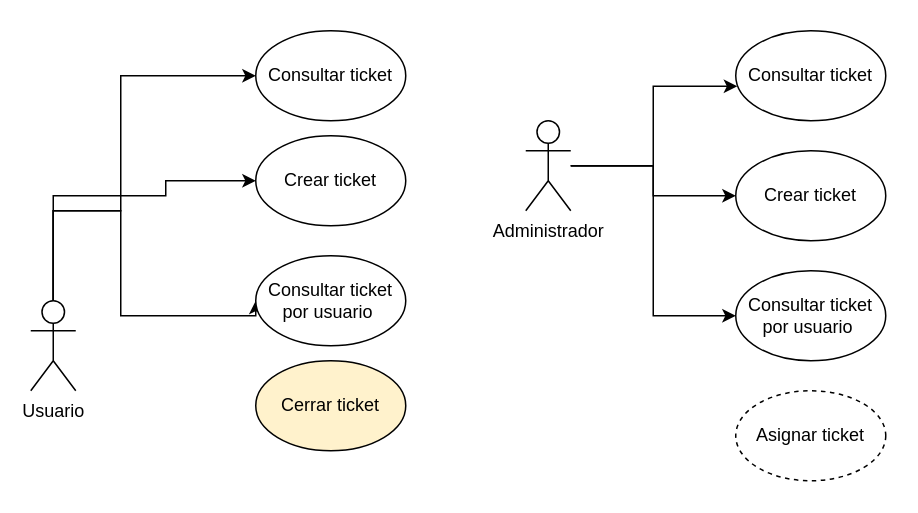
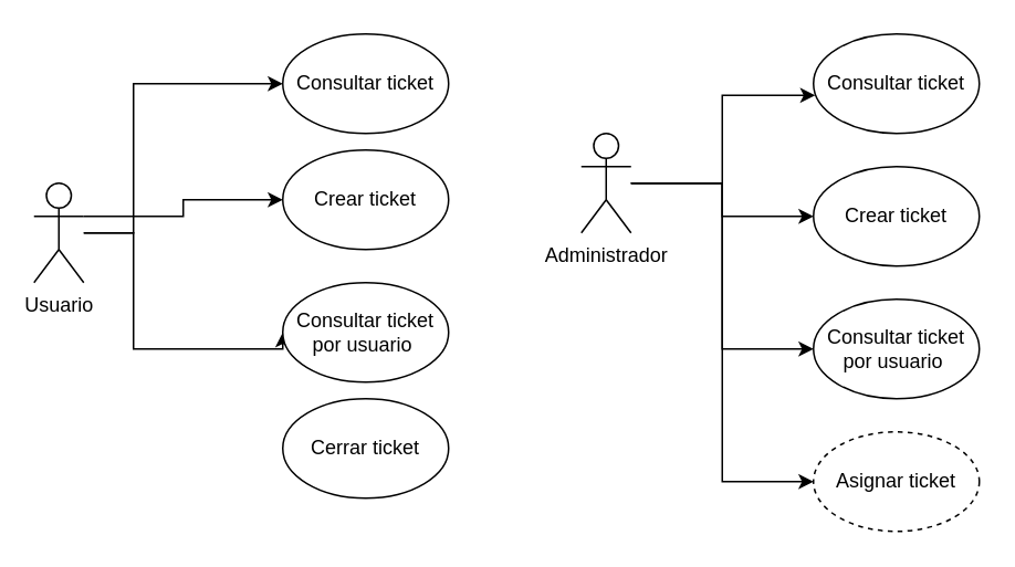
- <mxCell id="5" value="Usuario" style="shape=umlActor;verticalLabelPosition=bottom;verticalAlign=top;html=1;outlineConnect=0;" vertex="1" parent="1"><mxGeometry x="20" y="200" width="30" height="60" as="geometry" /></mxCell>
+ <mxCell id="5" value="Usuario" style="shape=umlActor;verticalLabelPosition=bottom;verticalAlign=top;html=1;outlineConnect=0;" vertex="1" parent="1"><mxGeometry x="20" y="110" width="30" height="60" as="geometry" /></mxCell>
- <mxCell id="17" value="Cerrar ticket" style="ellipse;whiteSpace=wrap;html=1;fillColor=#fff2cc;" vertex="1" parent="1"><mxGeometry x="170" y="240" width="100" height="60" as="geometry" /></mxCell>
+ <mxCell id="17" value="Cerrar ticket" style="ellipse;whiteSpace=wrap;html=1;" vertex="1" parent="1"><mxGeometry x="170" y="240" width="100" height="60" as="geometry" /></mxCell>
+ <mxCell id="12" style="edgeStyle=orthogonalEdgeStyle;rounded=0;orthogonalLoop=1;jettySize=auto;html=1;entryX=0;entryY=0.5;entryDx=0;entryDy=0;" edge="1" parent="1" source="13" target="18"><mxGeometry relative="1" as="geometry" /></mxCell>
